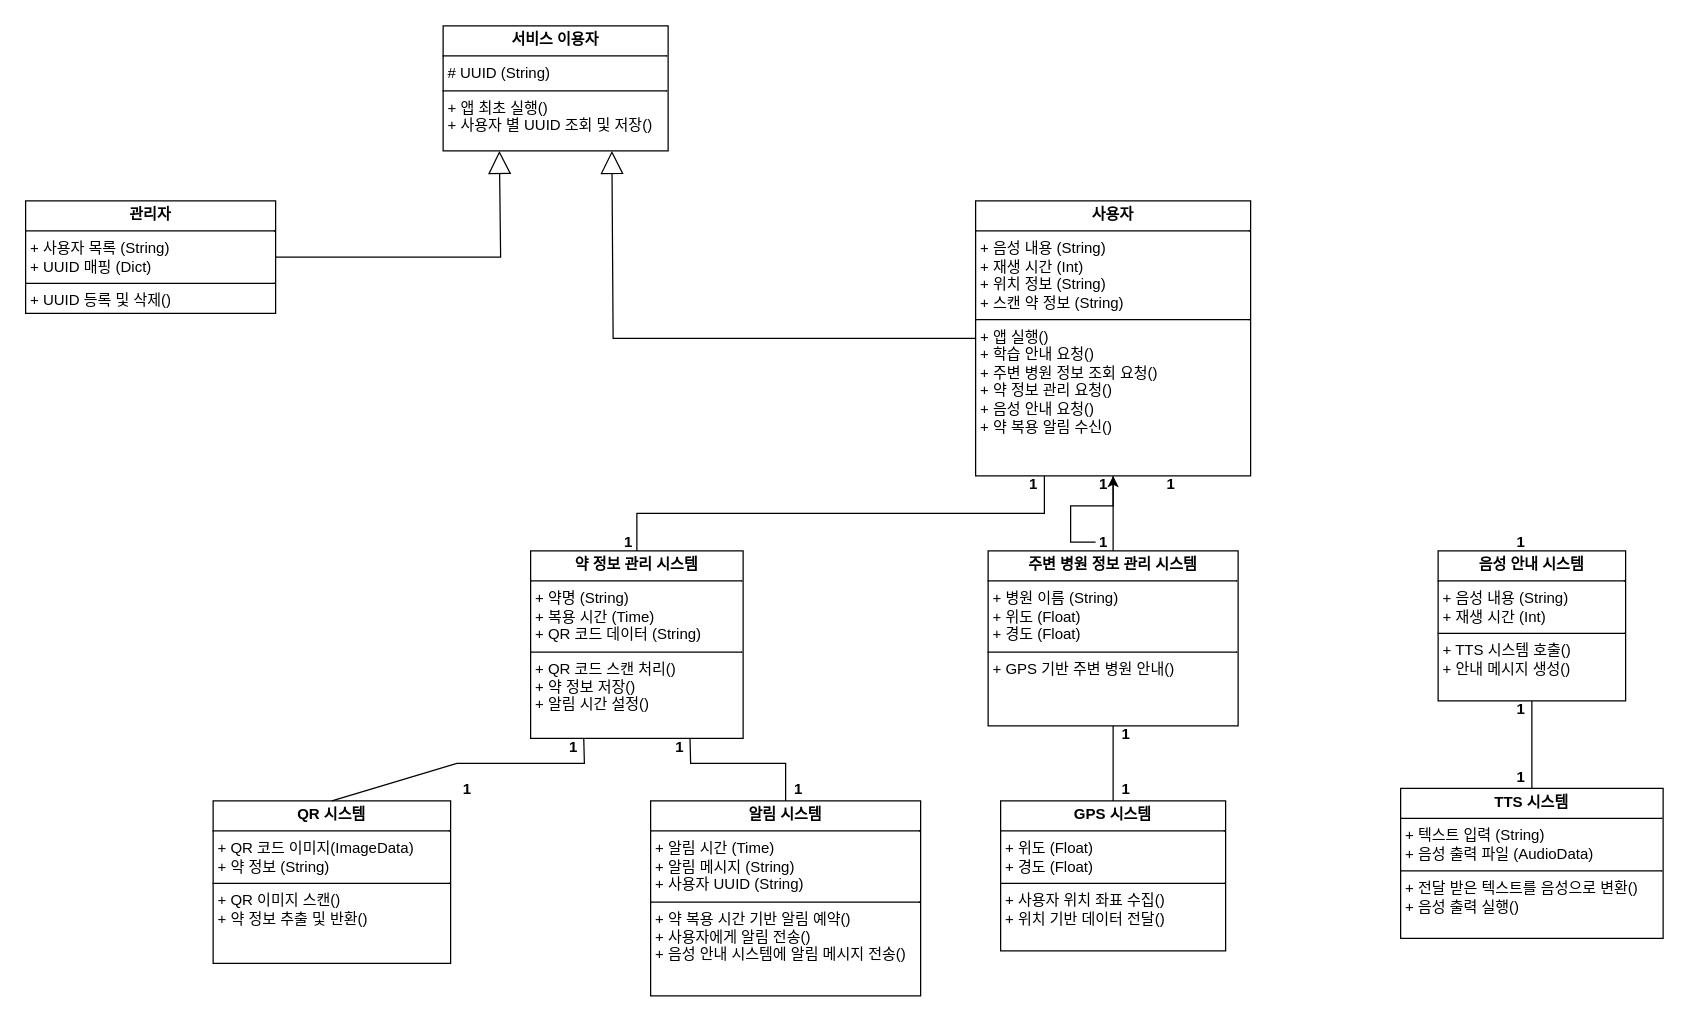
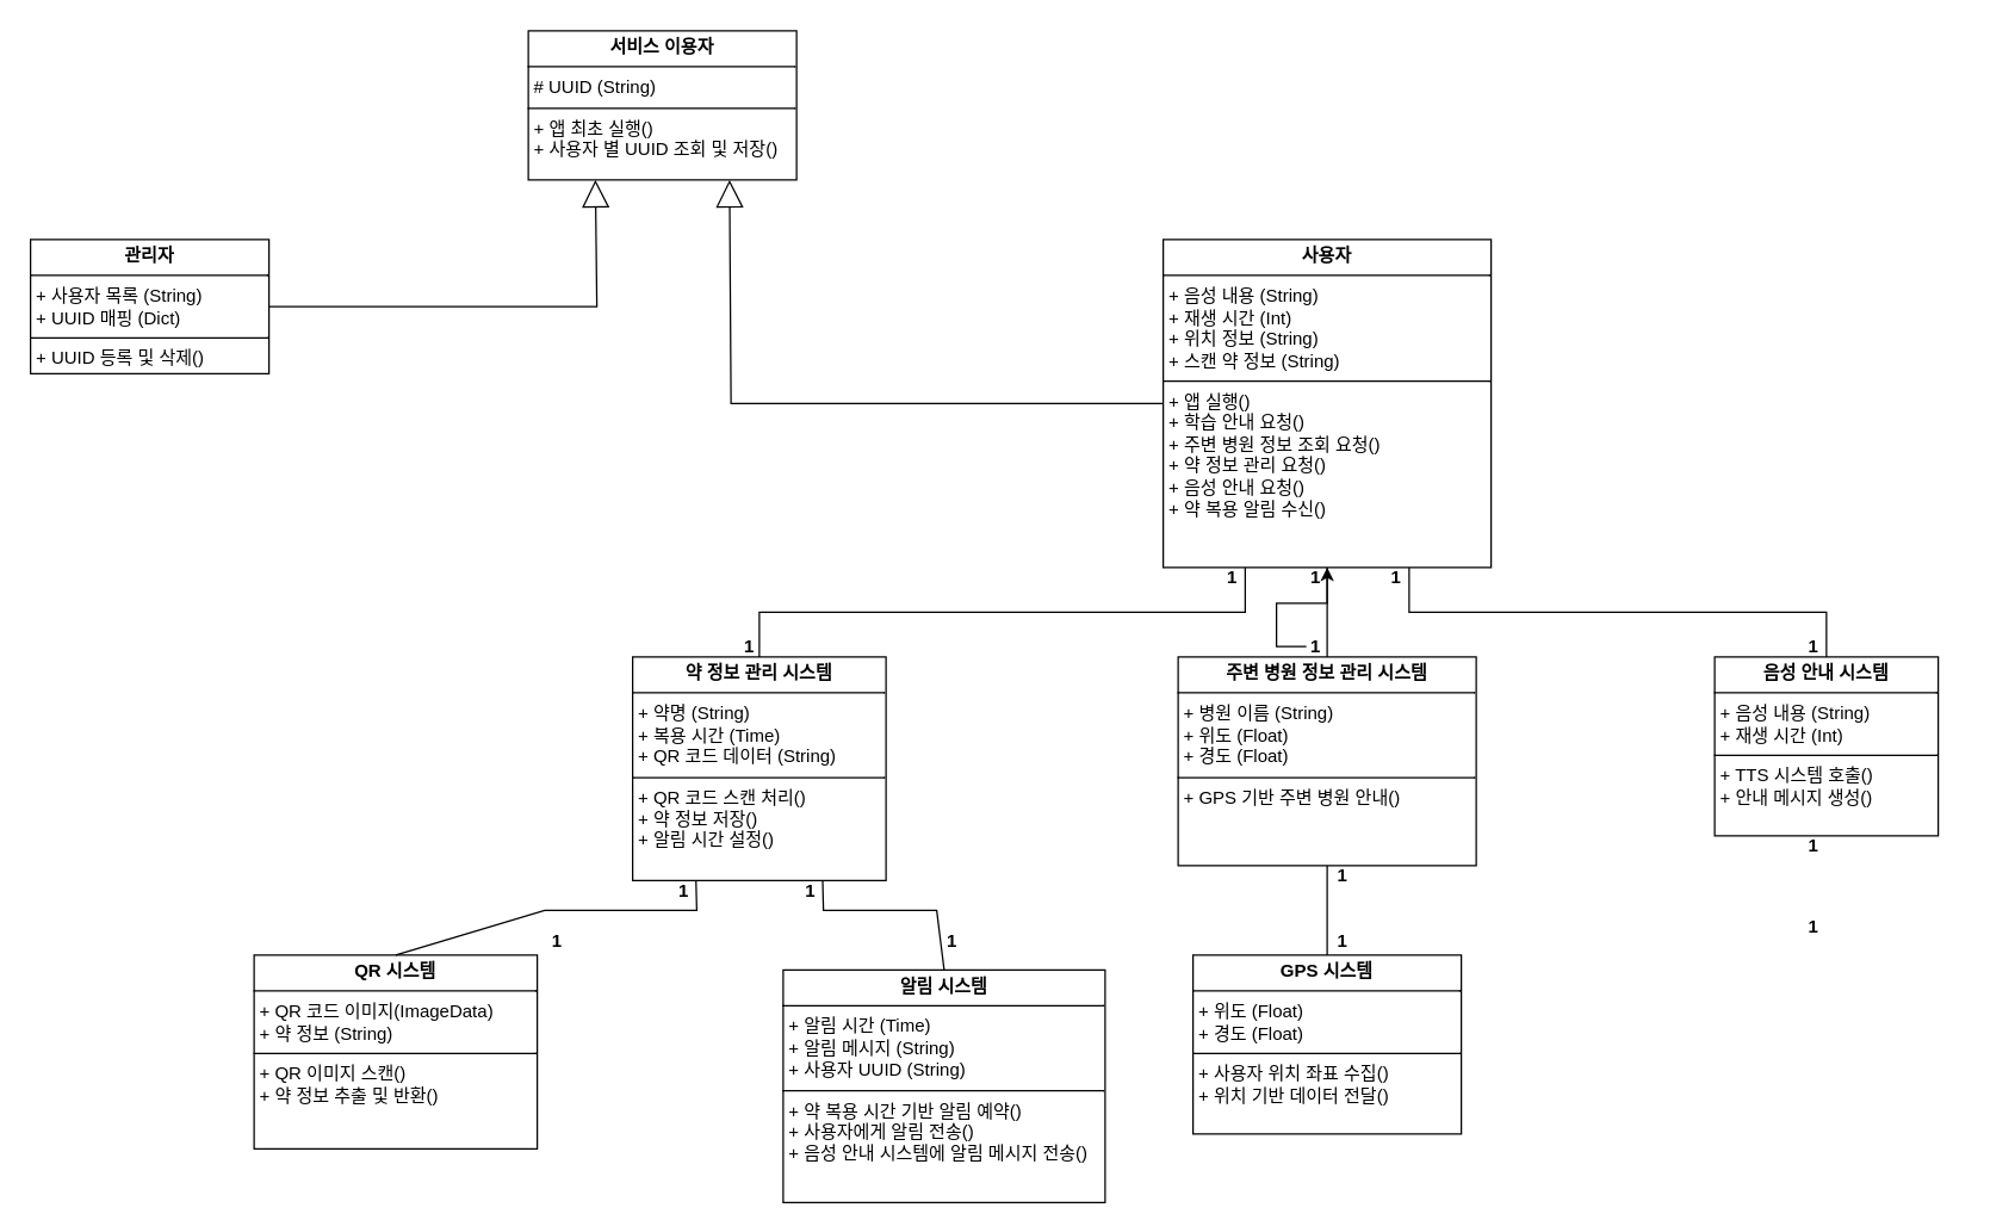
- <mxCell id="5" value="&lt;p style=&quot;margin:0px;margin-top:4px;text-align:center;&quot;&gt;&lt;b&gt;관리자&lt;/b&gt;&lt;/p&gt;&lt;hr size=&quot;1&quot; style=&quot;border-style:solid;&quot;&gt;&lt;p style=&quot;margin:0px;margin-left:4px;&quot;&gt;+ 사용자 목록 (String)&lt;/p&gt;&lt;p style=&quot;margin:0px;margin-left:4px;&quot;&gt;+ UUID 매핑 (Dict)&lt;/p&gt;&lt;hr size=&quot;1&quot; style=&quot;border-style:solid;&quot;&gt;&lt;p style=&quot;margin:0px;margin-left:4px;&quot;&gt;+ UUID 등록 및 삭제()&lt;/p&gt;" style="verticalAlign=top;align=left;overflow=fill;html=1;whiteSpace=wrap;" parent="1" vertex="1"><mxGeometry x="20" y="160" width="200" height="90" as="geometry" /></mxCell>
+ <mxCell id="5" value="&lt;p style=&quot;margin:0px;margin-top:4px;text-align:center;&quot;&gt;&lt;b&gt;관리자&lt;/b&gt;&lt;/p&gt;&lt;hr size=&quot;1&quot; style=&quot;border-style:solid;&quot;&gt;&lt;p style=&quot;margin:0px;margin-left:4px;&quot;&gt;+ 사용자 목록 (String)&lt;/p&gt;&lt;p style=&quot;margin:0px;margin-left:4px;&quot;&gt;+ UUID 매핑 (Dict)&lt;/p&gt;&lt;hr size=&quot;1&quot; style=&quot;border-style:solid;&quot;&gt;&lt;p style=&quot;margin:0px;margin-left:4px;&quot;&gt;+ UUID 등록 및 삭제()&lt;/p&gt;" style="verticalAlign=top;align=left;overflow=fill;html=1;whiteSpace=wrap;" parent="1" vertex="1"><mxGeometry x="20" y="160" width="160" height="90" as="geometry" /></mxCell>
+ <mxCell id="16" value="" style="endArrow=none;html=1;rounded=0;entryX=0.5;entryY=0;entryDx=0;entryDy=0;exitX=0.75;exitY=1;exitDx=0;exitDy=0;" parent="1" source="8" target="9" edge="1"><mxGeometry width="50" height="50" relative="1" as="geometry"><mxPoint x="1050" y="410" as="sourcePoint" /><mxPoint x="1376" y="350" as="targetPoint" /><Array as="points"><mxPoint x="945" y="410" /><mxPoint x="1225" y="410" /></Array></mxGeometry></mxCell>
- <mxCell id="20" value="" style="endArrow=none;html=1;rounded=0;entryX=0.5;entryY=1;entryDx=0;entryDy=0;exitX=0.5;exitY=0;exitDx=0;exitDy=0;" parent="1" source="11" target="9" edge="1"><mxGeometry width="50" height="50" relative="1" as="geometry"><mxPoint x="970" y="570" as="sourcePoint" /><mxPoint x="1020" y="520" as="targetPoint" /></mxGeometry></mxCell>
- <mxCell id="11" value="&lt;p style=&quot;margin:0px;margin-top:4px;text-align:center;&quot;&gt;&lt;b&gt;TTS 시스템&lt;/b&gt;&lt;/p&gt;&lt;hr size=&quot;1&quot; style=&quot;border-style:solid;&quot;&gt;&lt;p style=&quot;margin:0px;margin-left:4px;&quot;&gt;+ 텍스트 입력 (String)&lt;/p&gt;&lt;p style=&quot;margin:0px;margin-left:4px;&quot;&gt;+ 음성 출력 파일 (AudioData)&lt;/p&gt;&lt;hr size=&quot;1&quot; style=&quot;border-style:solid;&quot;&gt;&lt;p style=&quot;margin:0px;margin-left:4px;&quot;&gt;+ 전달 받은 텍스트를 음성으로 변환()&lt;/p&gt;&lt;p style=&quot;margin:0px;margin-left:4px;&quot;&gt;+ 음성 출력 실행()&lt;/p&gt;" style="verticalAlign=top;align=left;overflow=fill;html=1;whiteSpace=wrap;" parent="1" vertex="1"><mxGeometry x="1120" y="630" width="210" height="120" as="geometry" /></mxCell>
- <mxCell id="10" value="&lt;p style=&quot;margin:0px;margin-top:4px;text-align:center;&quot;&gt;&lt;b&gt;알림 시스템&lt;/b&gt;&lt;/p&gt;&lt;hr size=&quot;1&quot; style=&quot;border-style:solid;&quot;&gt;&lt;p style=&quot;margin:0px;margin-left:4px;&quot;&gt;+ 알림 시간 (Time)&lt;/p&gt;&lt;p style=&quot;margin:0px;margin-left:4px;&quot;&gt;+ 알림 메시지 (String)&lt;/p&gt;&lt;p style=&quot;margin:0px;margin-left:4px;&quot;&gt;+ 사용자 UUID (String)&lt;/p&gt;&lt;hr size=&quot;1&quot; style=&quot;border-style:solid;&quot;&gt;&lt;p style=&quot;margin:0px;margin-left:4px;&quot;&gt;+ 약 복용 시간 기반 알림 예약()&lt;/p&gt;&lt;p style=&quot;margin:0px;margin-left:4px;&quot;&gt;+ 사용자에게 알림 전송()&lt;/p&gt;&lt;p style=&quot;margin:0px;margin-left:4px;&quot;&gt;+ 음성 안내 시스템에 알림 메시지 전송()&lt;/p&gt;" style="verticalAlign=top;align=left;overflow=fill;html=1;whiteSpace=wrap;" parent="1" vertex="1"><mxGeometry x="520" y="640" width="216" height="156" as="geometry" /></mxCell>
+ <mxCell id="10" value="&lt;p style=&quot;margin:0px;margin-top:4px;text-align:center;&quot;&gt;&lt;b&gt;알림 시스템&lt;/b&gt;&lt;/p&gt;&lt;hr size=&quot;1&quot; style=&quot;border-style:solid;&quot;&gt;&lt;p style=&quot;margin:0px;margin-left:4px;&quot;&gt;+ 알림 시간 (Time)&lt;/p&gt;&lt;p style=&quot;margin:0px;margin-left:4px;&quot;&gt;+ 알림 메시지 (String)&lt;/p&gt;&lt;p style=&quot;margin:0px;margin-left:4px;&quot;&gt;+ 사용자 UUID (String)&lt;/p&gt;&lt;hr size=&quot;1&quot; style=&quot;border-style:solid;&quot;&gt;&lt;p style=&quot;margin:0px;margin-left:4px;&quot;&gt;+ 약 복용 시간 기반 알림 예약()&lt;/p&gt;&lt;p style=&quot;margin:0px;margin-left:4px;&quot;&gt;+ 사용자에게 알림 전송()&lt;/p&gt;&lt;p style=&quot;margin:0px;margin-left:4px;&quot;&gt;+ 음성 안내 시스템에 알림 메시지 전송()&lt;/p&gt;" style="verticalAlign=top;align=left;overflow=fill;html=1;whiteSpace=wrap;" parent="1" vertex="1"><mxGeometry x="525" y="650" width="216" height="156" as="geometry" /></mxCell>
